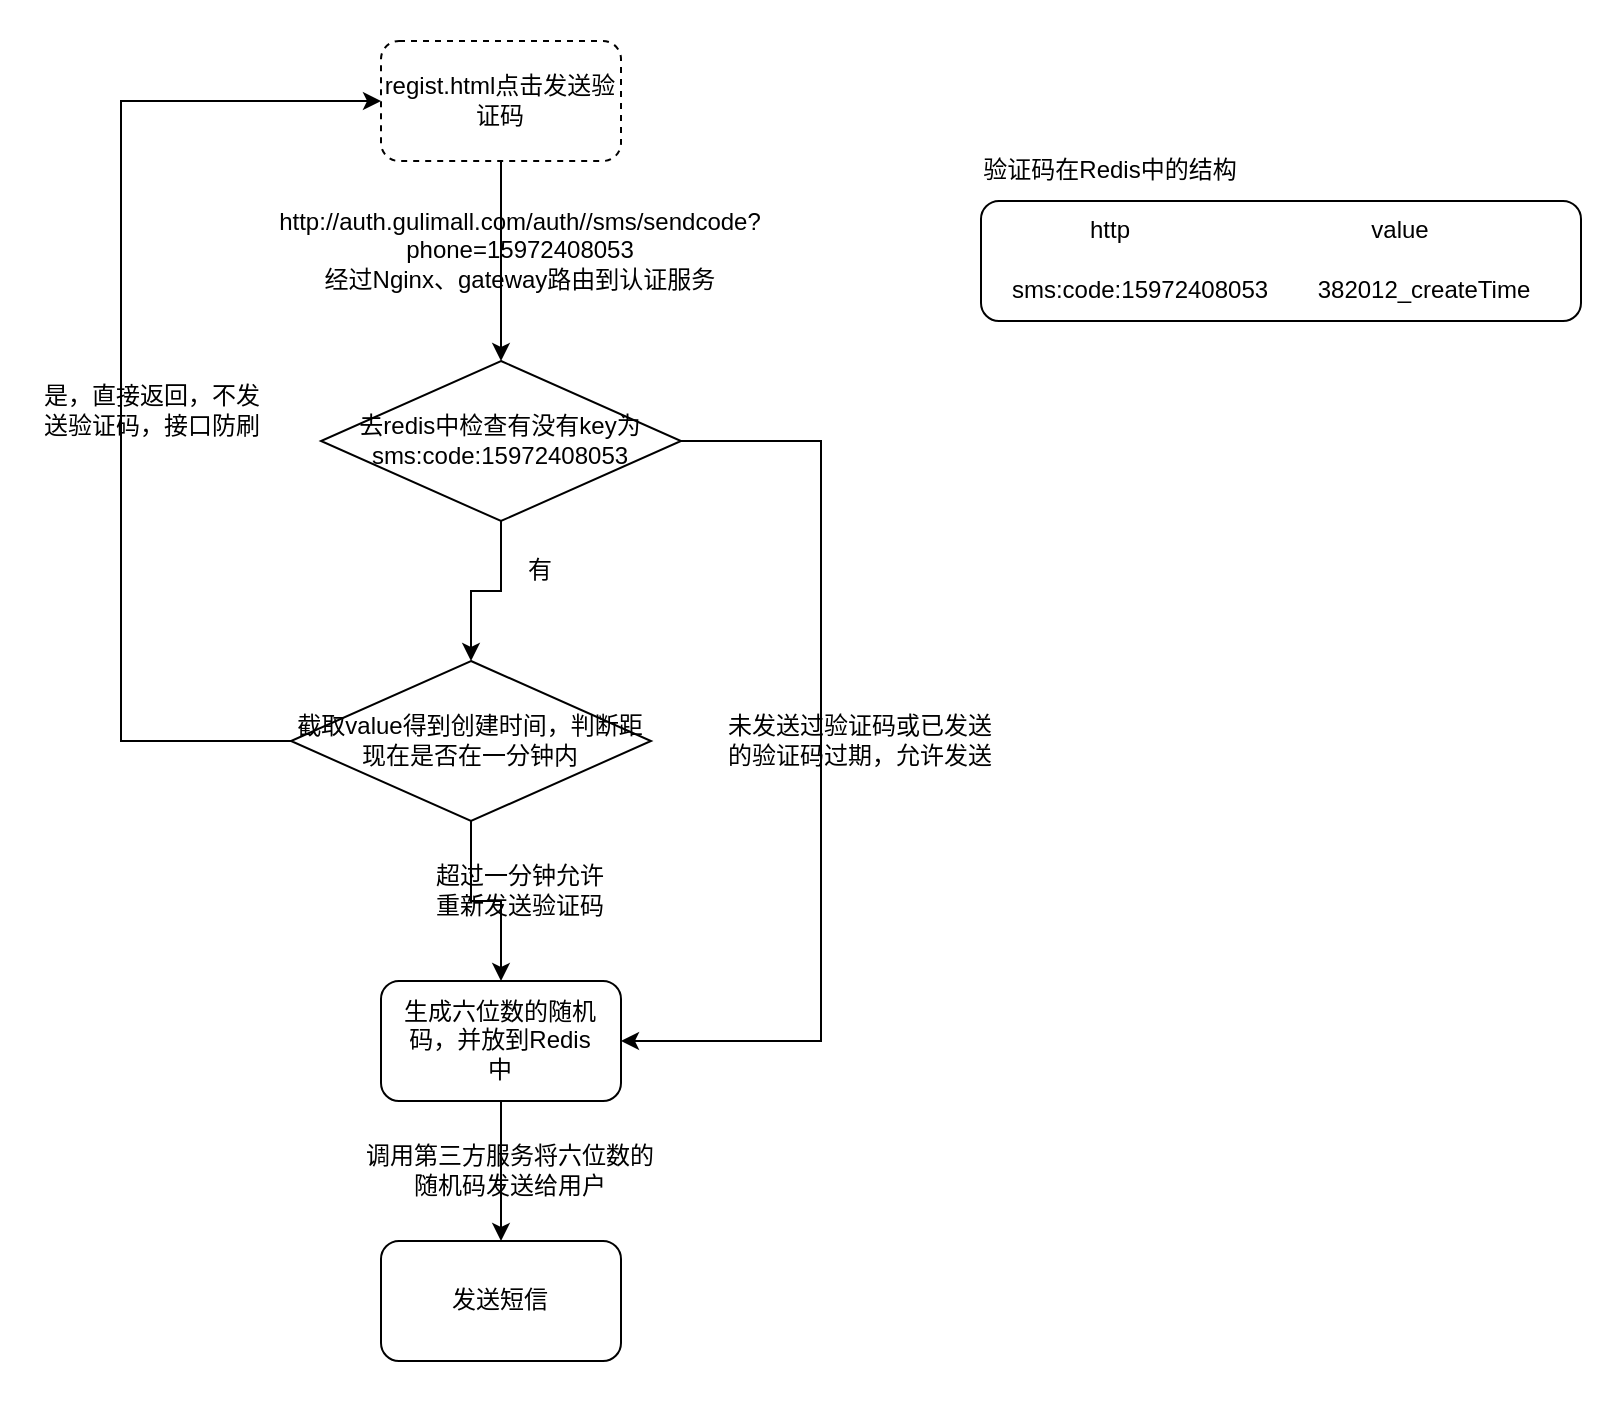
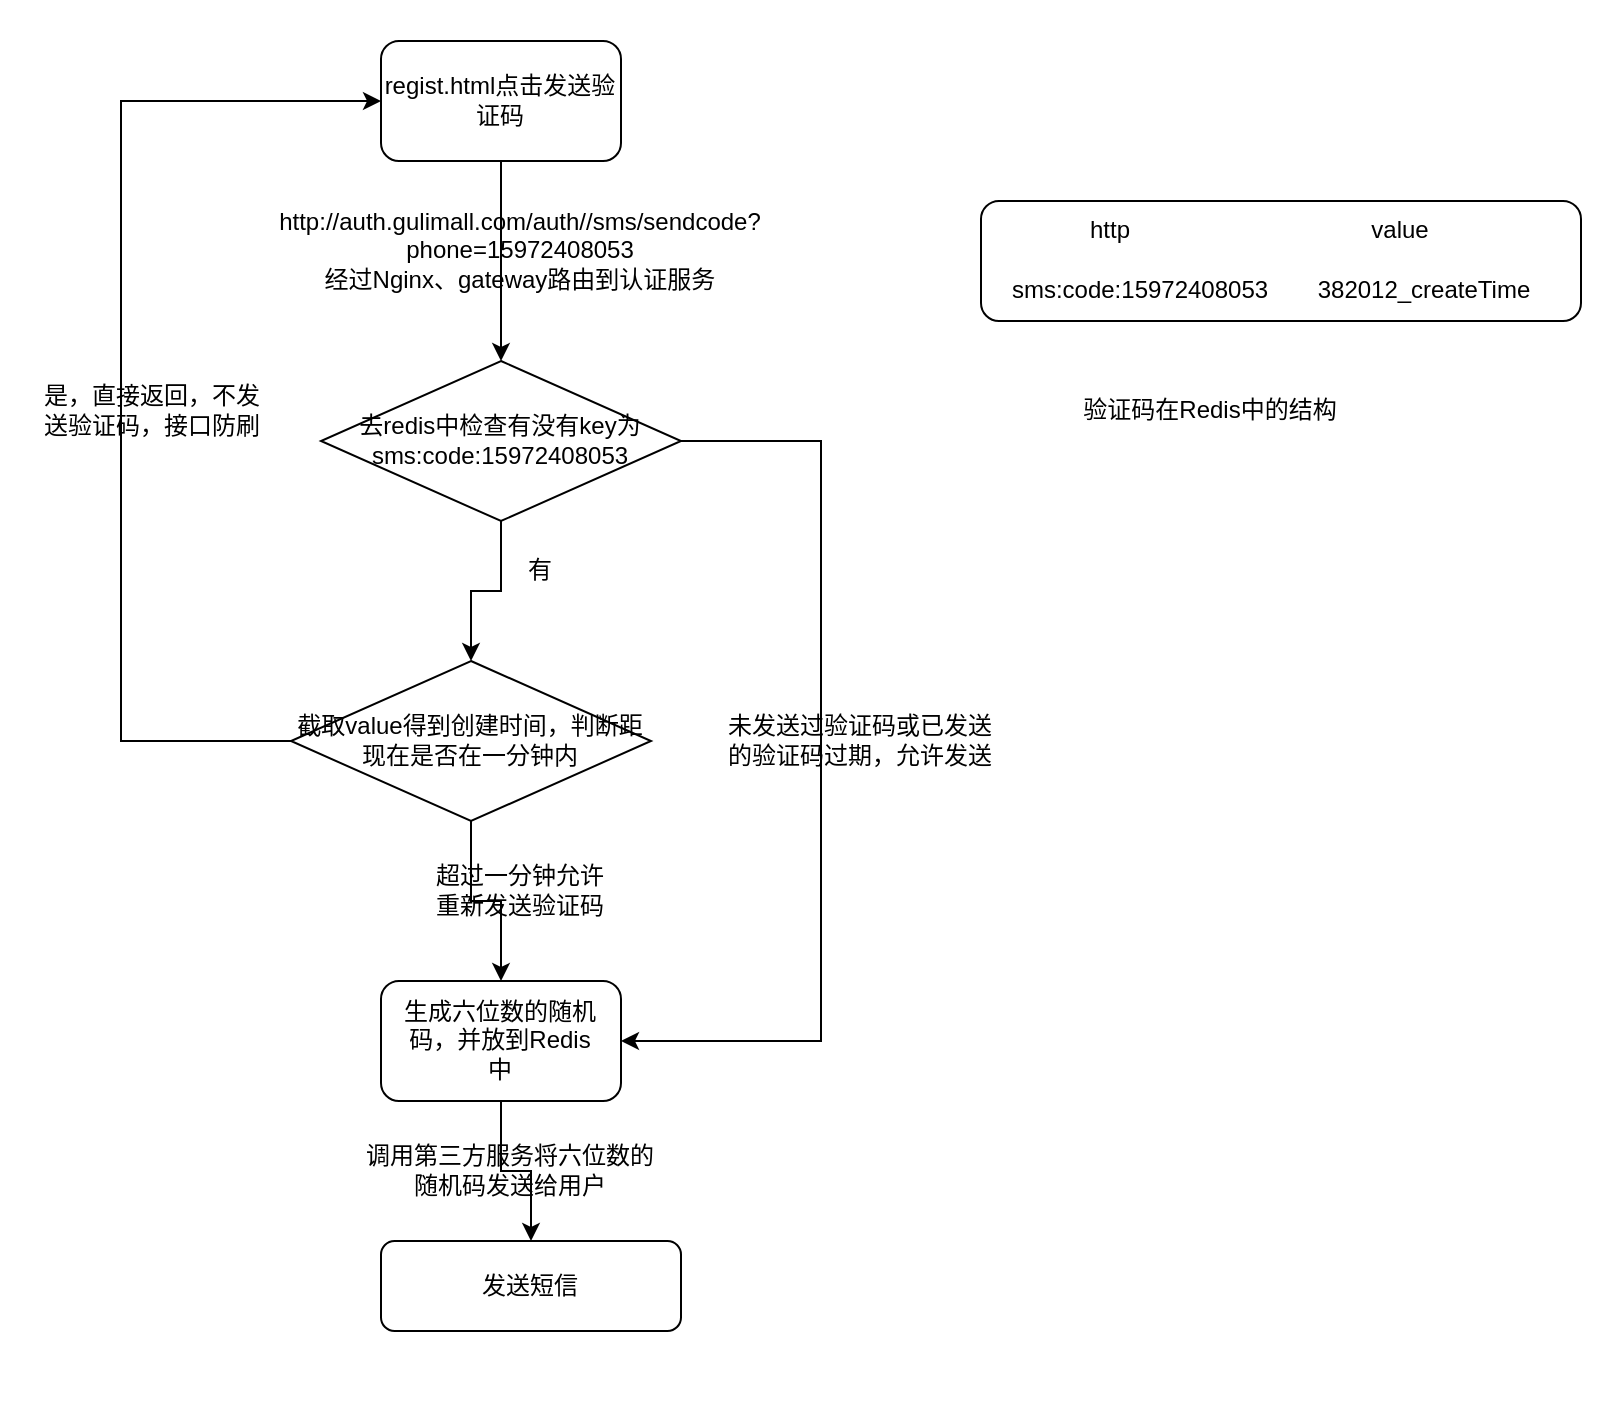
- <mxCell id="3" value="regist.html点击发送验证码" style="rounded=1;whiteSpace=wrap;html=1;dashed=1;" vertex="1" parent="1"><mxGeometry x="190" y="20" width="120" height="60" as="geometry" /></mxCell>
+ <mxCell id="3" value="regist.html点击发送验证码" style="rounded=1;whiteSpace=wrap;html=1;" vertex="1" parent="1"><mxGeometry x="190" y="20" width="120" height="60" as="geometry" /></mxCell>
- <mxCell id="6" value="验证码在Redis中的结构" style="text;html=1;strokeColor=none;fillColor=none;align=center;verticalAlign=middle;whiteSpace=wrap;rounded=0;" vertex="1" parent="1"><mxGeometry x="480" y="70" width="150" height="30" as="geometry" /></mxCell>
+ <mxCell id="6" value="验证码在Redis中的结构" style="text;html=1;strokeColor=none;fillColor=none;align=center;verticalAlign=middle;whiteSpace=wrap;rounded=0;" vertex="1" parent="1"><mxGeometry x="530" y="190" width="150" height="30" as="geometry" /></mxCell>
- <mxCell id="24" value="发送短信" style="rounded=1;whiteSpace=wrap;html=1;" vertex="1" parent="1"><mxGeometry x="190" y="620" width="120" height="60" as="geometry" /></mxCell>
+ <mxCell id="24" value="发送短信" style="rounded=1;whiteSpace=wrap;html=1;" vertex="1" parent="1"><mxGeometry x="190" y="620" width="150" height="45" as="geometry" /></mxCell>
